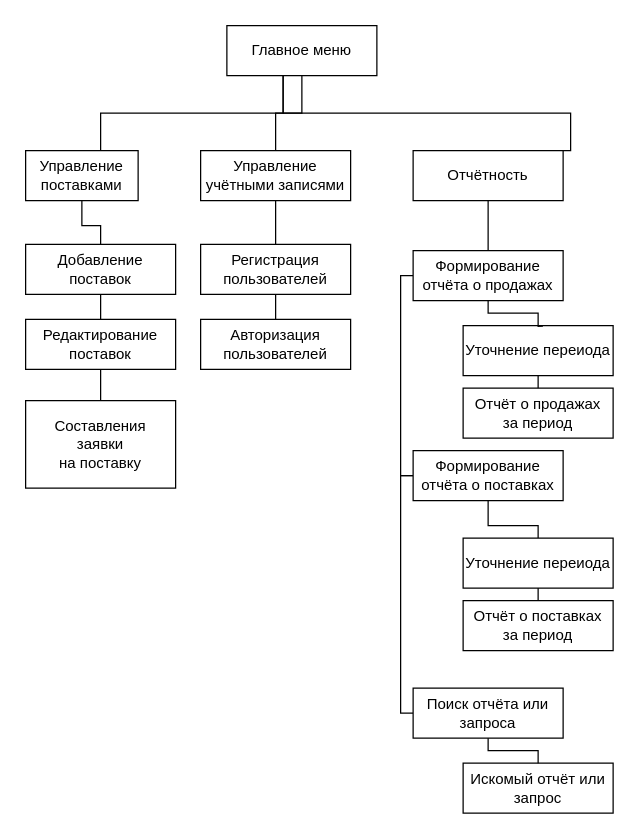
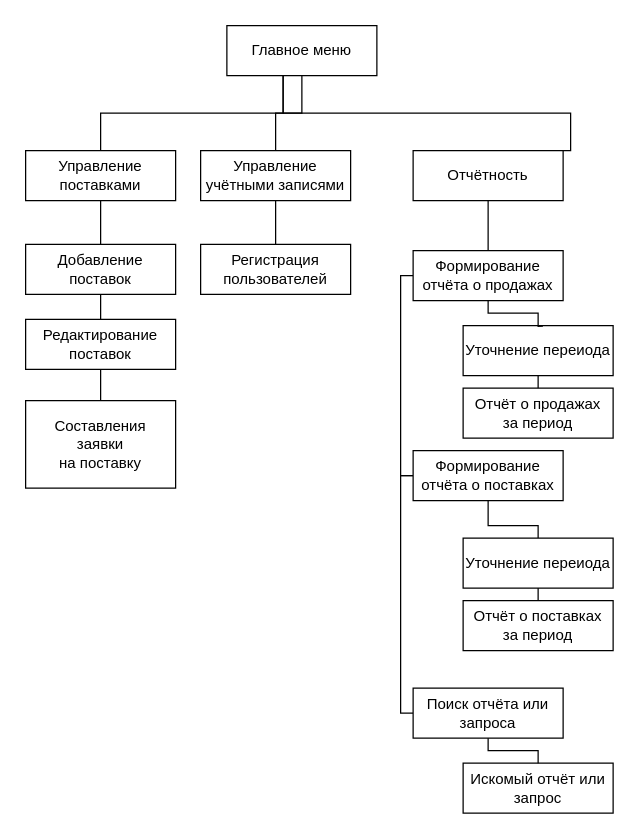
- <mxCell id="7" value="Управление поставками" style="rounded=0;whiteSpace=wrap;html=1;" parent="1" vertex="1"><mxGeometry x="20" y="120" width="90" height="40" as="geometry" /></mxCell>
+ <mxCell id="7" value="Управление поставками" style="rounded=0;whiteSpace=wrap;html=1;" parent="1" vertex="1"><mxGeometry x="20" y="120" width="120" height="40" as="geometry" /></mxCell>
- <mxCell id="28" style="edgeStyle=orthogonalEdgeStyle;rounded=0;orthogonalLoop=1;jettySize=auto;html=1;endArrow=none;endFill=0;" edge="1" parent="1" source="29" target="30"><mxGeometry relative="1" as="geometry" /></mxCell>
- <mxCell id="30" value="Авторизация пользователей" style="rounded=0;whiteSpace=wrap;html=1;" vertex="1" parent="1"><mxGeometry x="160" y="255" width="120" height="40" as="geometry" /></mxCell>
